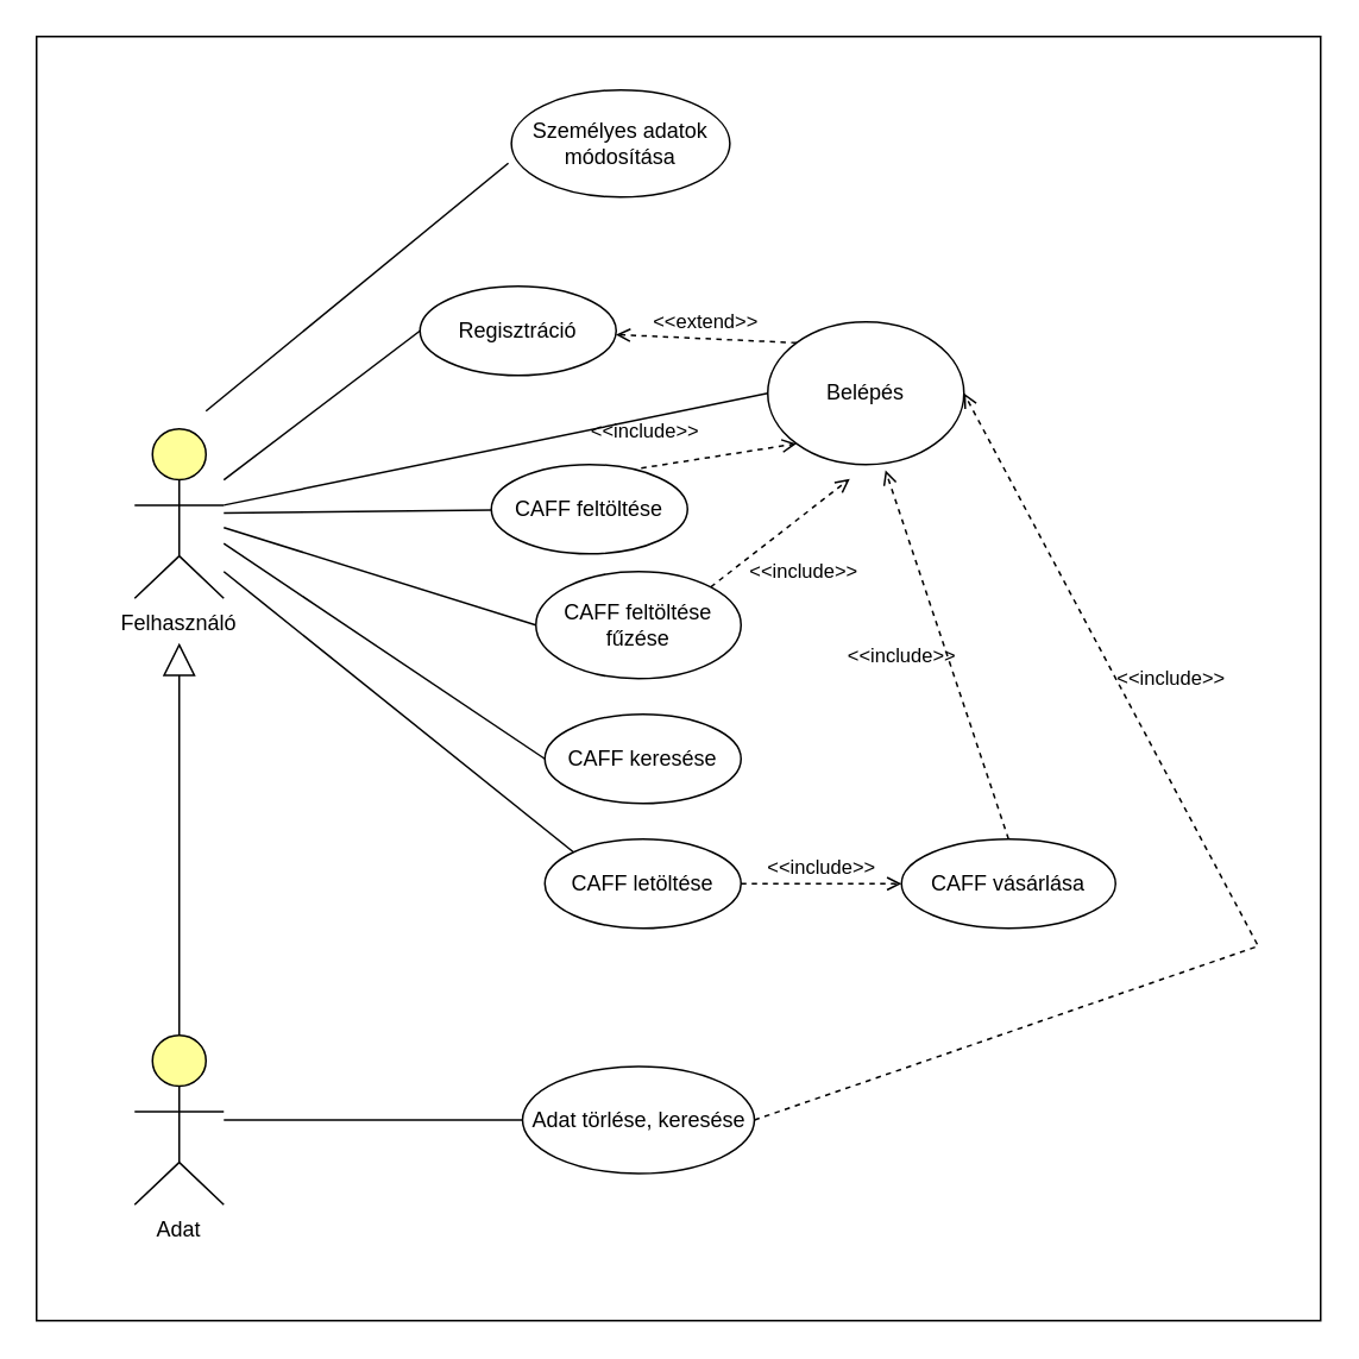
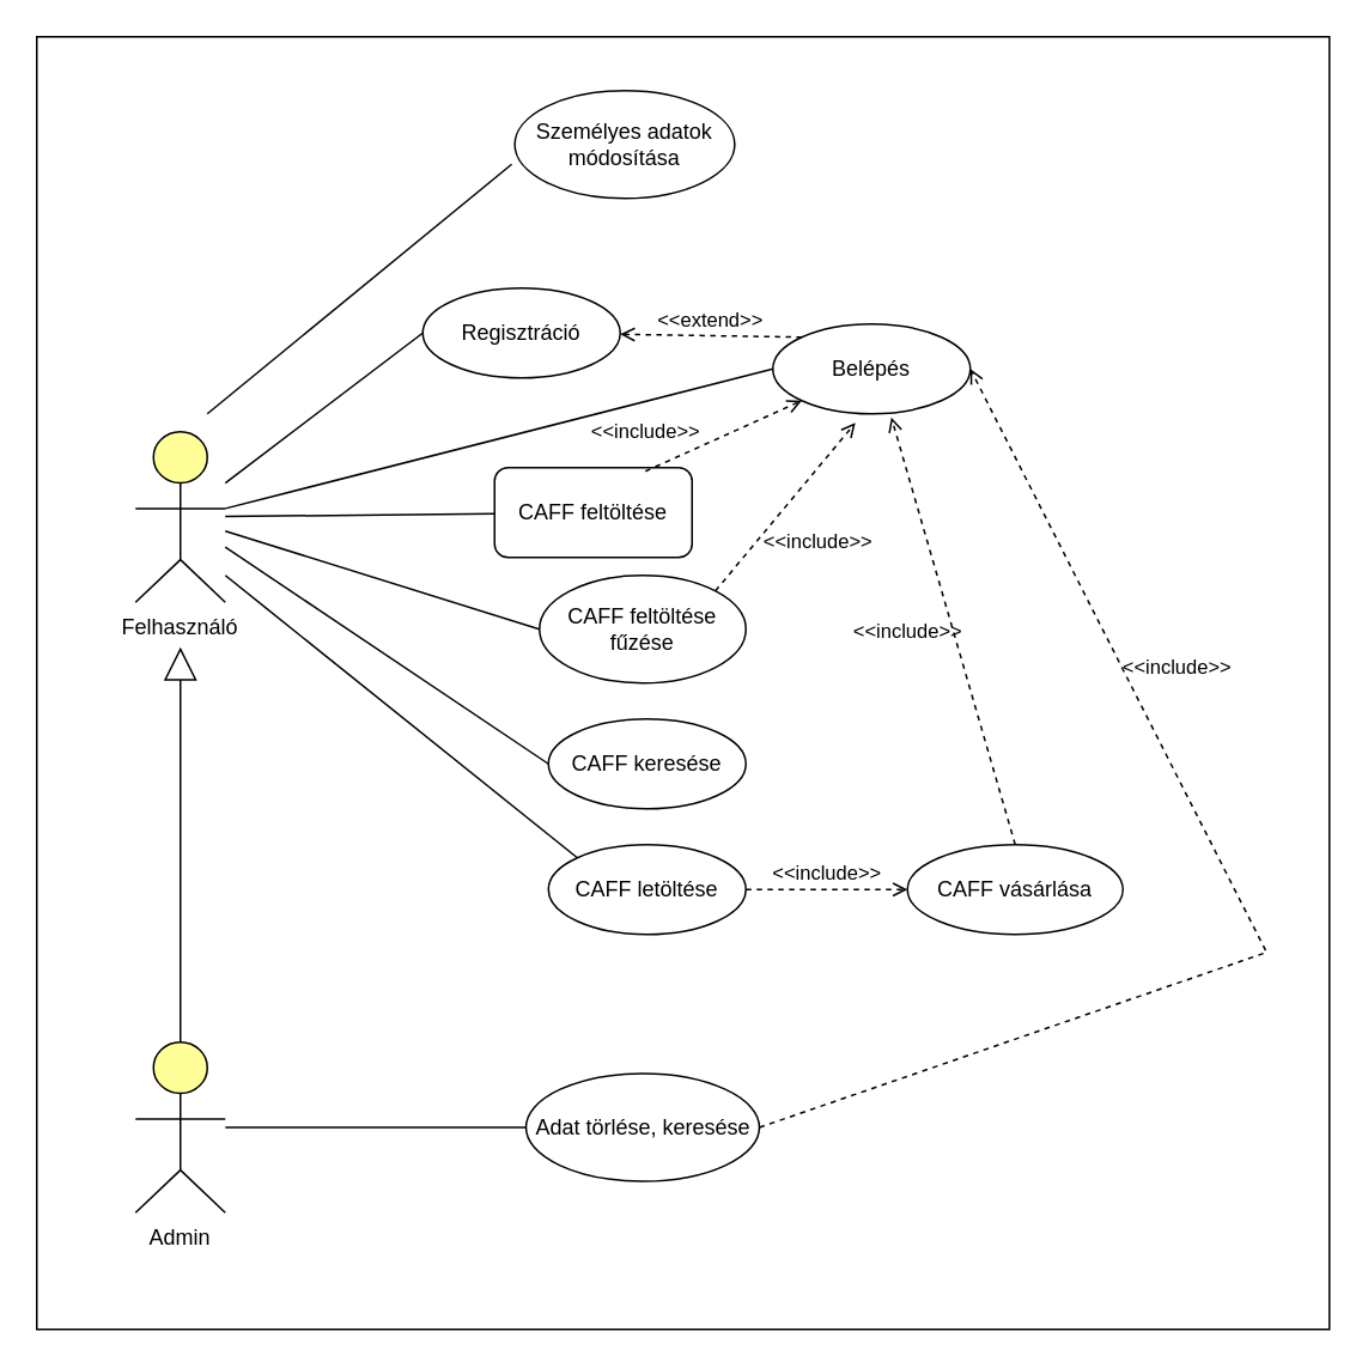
- <mxCell id="11" value="Belépés" style="ellipse;whiteSpace=wrap;html=1;" vertex="1" parent="1"><mxGeometry x="430" y="180" width="110" height="80" as="geometry" /></mxCell>
+ <mxCell id="11" value="Belépés" style="ellipse;whiteSpace=wrap;html=1;" vertex="1" parent="1"><mxGeometry x="430" y="180" width="110" height="50" as="geometry" /></mxCell>
- <mxCell id="6" value="CAFF feltöltése" style="ellipse;whiteSpace=wrap;html=1;" parent="1" vertex="1"><mxGeometry x="275" y="260" width="110" height="50" as="geometry" /></mxCell>
+ <mxCell id="6" value="CAFF feltöltése" style="whiteSpace=wrap;html=1;rounded=1;" parent="1" vertex="1"><mxGeometry x="275" y="260" width="110" height="50" as="geometry" /></mxCell>
- <mxCell id="4" value="Adat&lt;br&gt;" style="html=1;outlineConnect=0;whiteSpace=wrap;fillColor=#ffff99;verticalLabelPosition=bottom;verticalAlign=top;align=center;shape=mxgraph.archimate3.actor;" parent="1" vertex="1"><mxGeometry x="75" y="580" width="50" height="95" as="geometry" /></mxCell>
+ <mxCell id="4" value="Admin&lt;br&gt;" style="html=1;outlineConnect=0;whiteSpace=wrap;fillColor=#ffff99;verticalLabelPosition=bottom;verticalAlign=top;align=center;shape=mxgraph.archimate3.actor;" parent="1" vertex="1"><mxGeometry x="75" y="580" width="50" height="95" as="geometry" /></mxCell>
